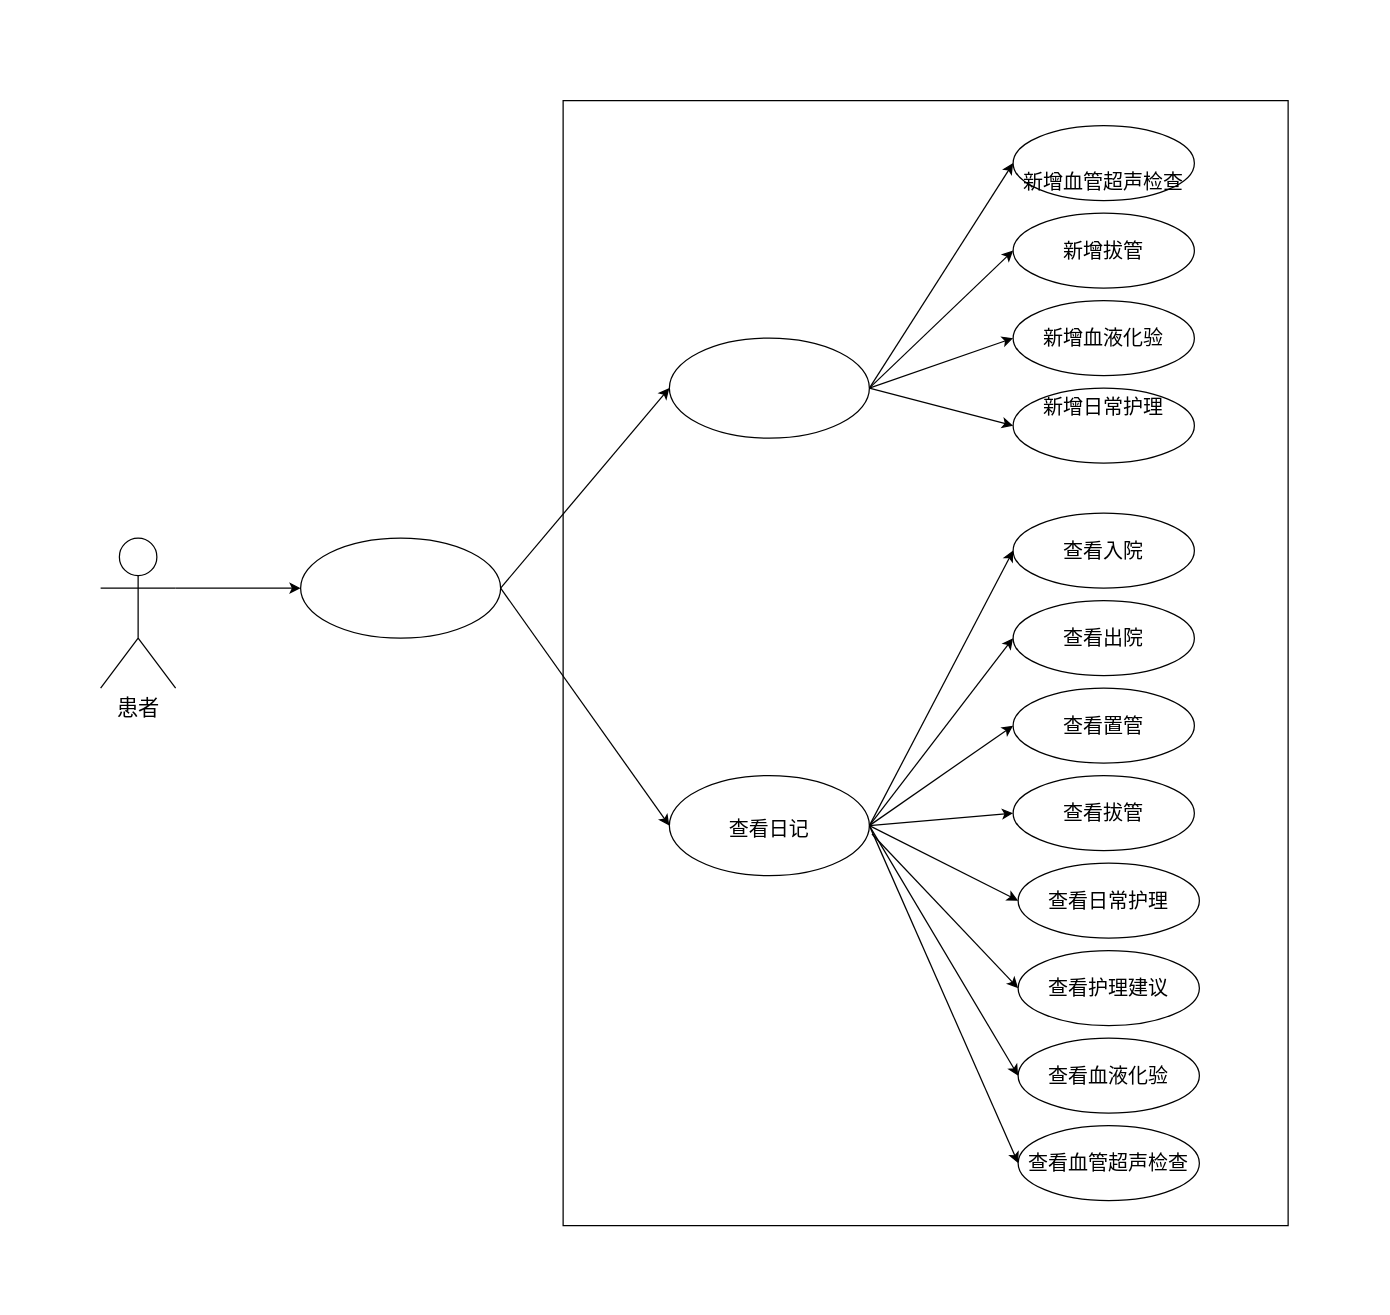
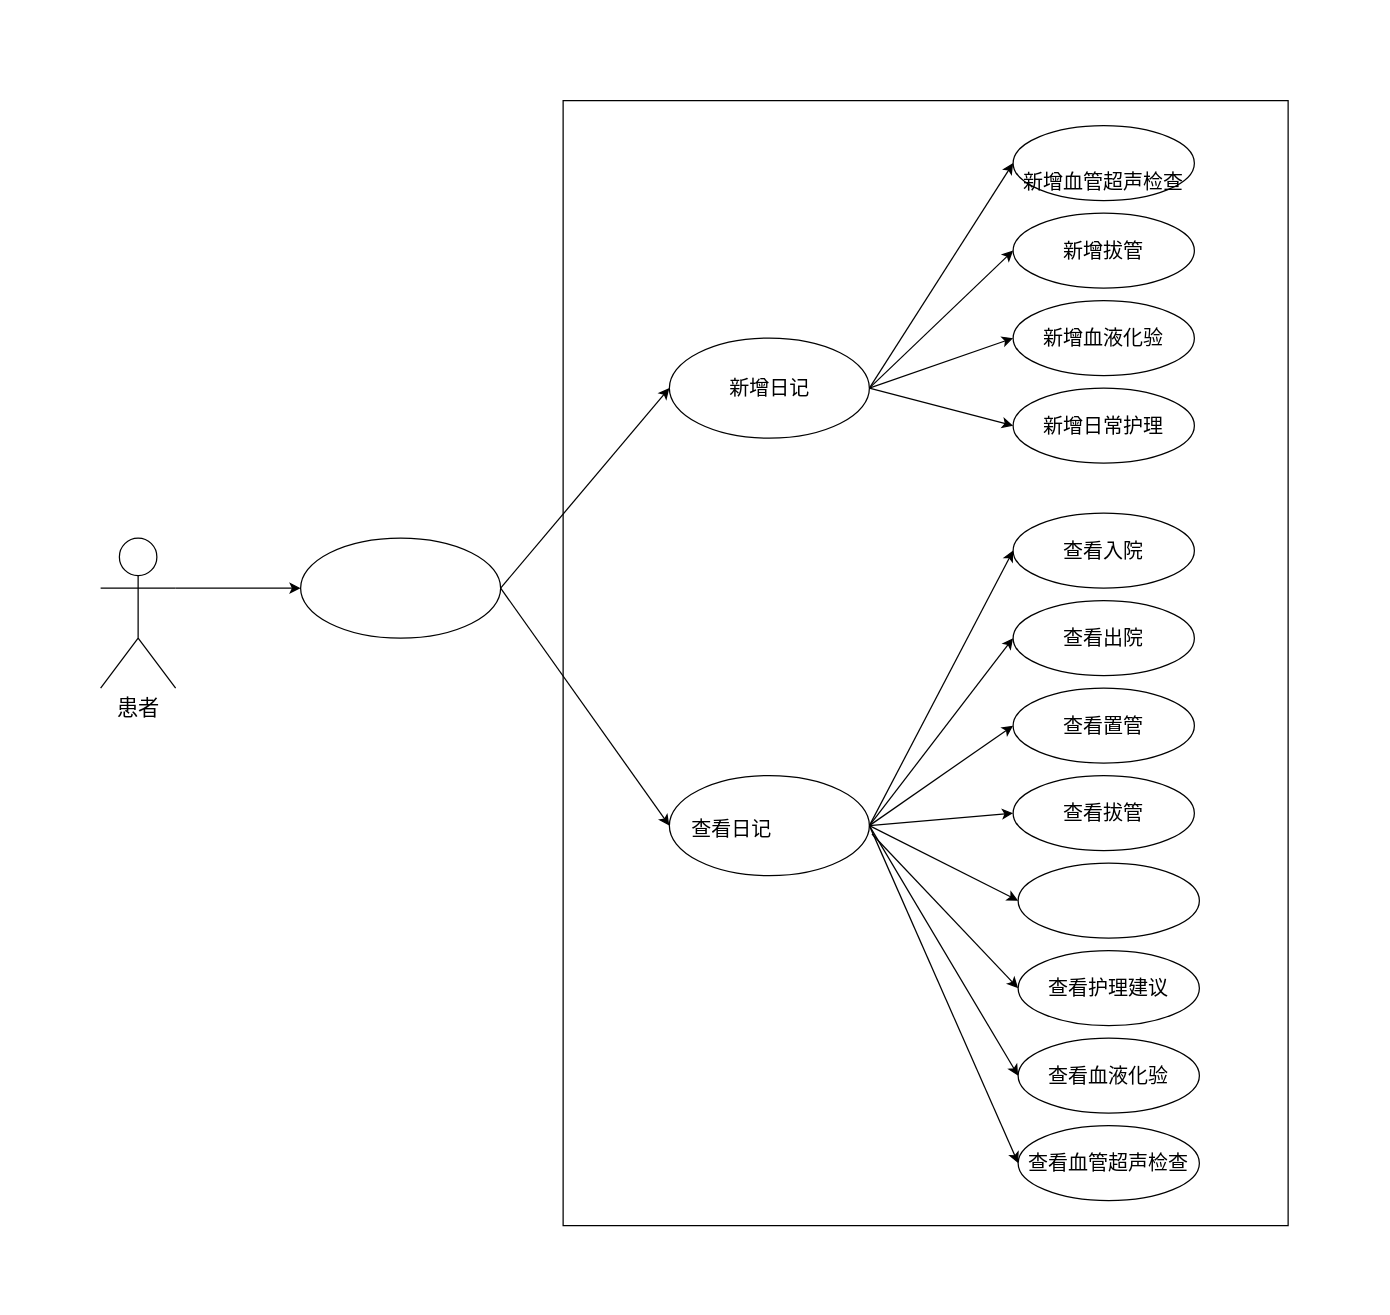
+ <mxCell id="11" value="&lt;span style=&quot;font-size: 16px;&quot;&gt;新增日记&lt;/span&gt;" style="text;html=1;align=center;verticalAlign=middle;whiteSpace=wrap;rounded=0;" vertex="1" parent="9"><mxGeometry x="27.5" y="25" width="105" height="30" as="geometry" /></mxCell>
- <mxCell id="31" value="&lt;span style=&quot;font-size: 16px;&quot;&gt;新增日常护理&lt;/span&gt;" style="text;html=1;align=center;verticalAlign=middle;whiteSpace=wrap;rounded=0;" vertex="1" parent="29"><mxGeometry x="7.02" y="3.75" width="130.96" height="22.5" as="geometry" /></mxCell>
+ <mxCell id="31" value="&lt;span style=&quot;font-size: 16px;&quot;&gt;新增日常护理&lt;/span&gt;" style="text;html=1;align=center;verticalAlign=middle;whiteSpace=wrap;rounded=0;" vertex="1" parent="29"><mxGeometry x="7.02" y="18.75" width="130.96" height="22.5" as="geometry" /></mxCell>
- <mxCell id="15" value="&lt;span style=&quot;font-size: 16px;&quot;&gt;查看日记&lt;/span&gt;" style="text;html=1;align=center;verticalAlign=middle;whiteSpace=wrap;rounded=0;" vertex="1" parent="13"><mxGeometry x="35" y="28" width="90" height="30" as="geometry" /></mxCell>
+ <mxCell id="15" value="&lt;span style=&quot;font-size: 16px;&quot;&gt;查看日记&lt;/span&gt;" style="text;html=1;align=center;verticalAlign=middle;whiteSpace=wrap;rounded=0;" vertex="1" parent="13"><mxGeometry x="5" y="28" width="90" height="30" as="geometry" /></mxCell>
- <mxCell id="51" value="&lt;span style=&quot;font-size: 16px;&quot;&gt;查看日常护理&lt;/span&gt;" style="text;html=1;align=center;verticalAlign=middle;whiteSpace=wrap;rounded=0;" vertex="1" parent="49"><mxGeometry x="7.02" y="18.75" width="130.96" height="22.5" as="geometry" /></mxCell>
